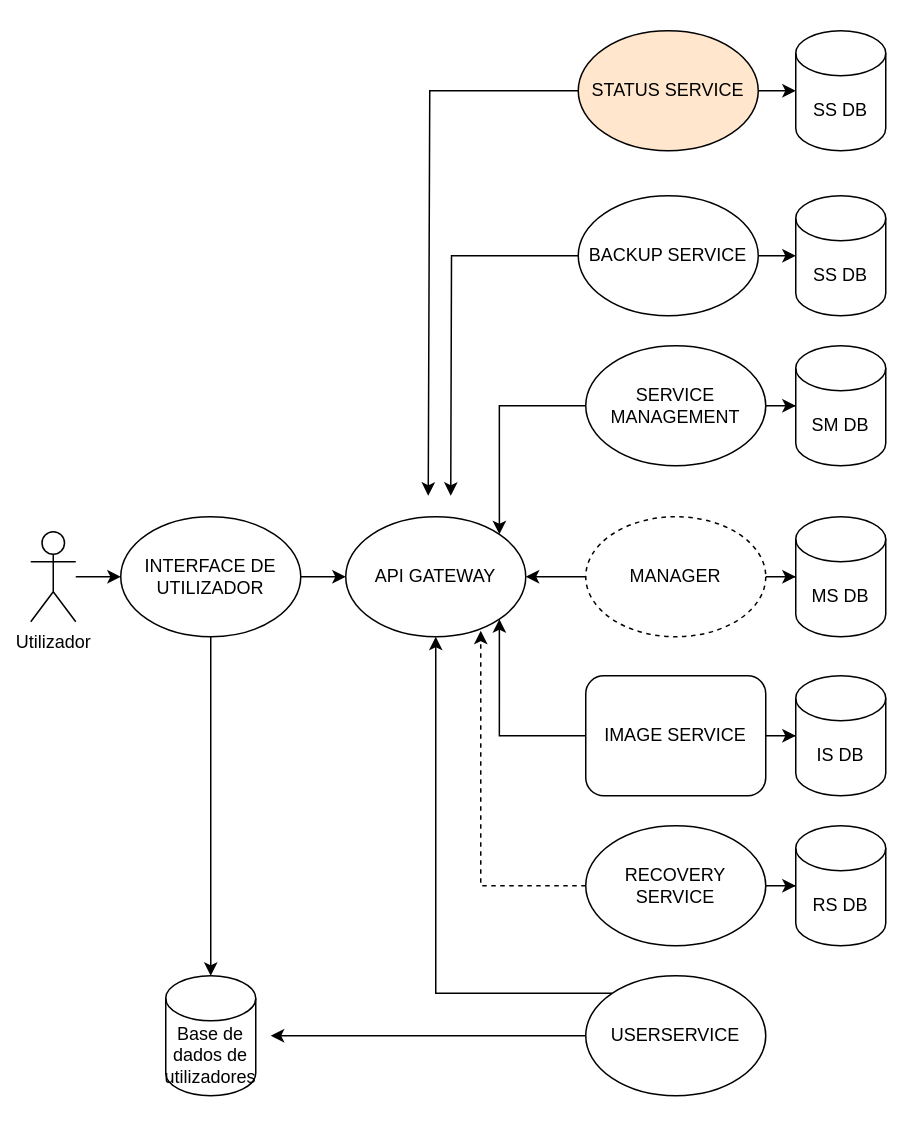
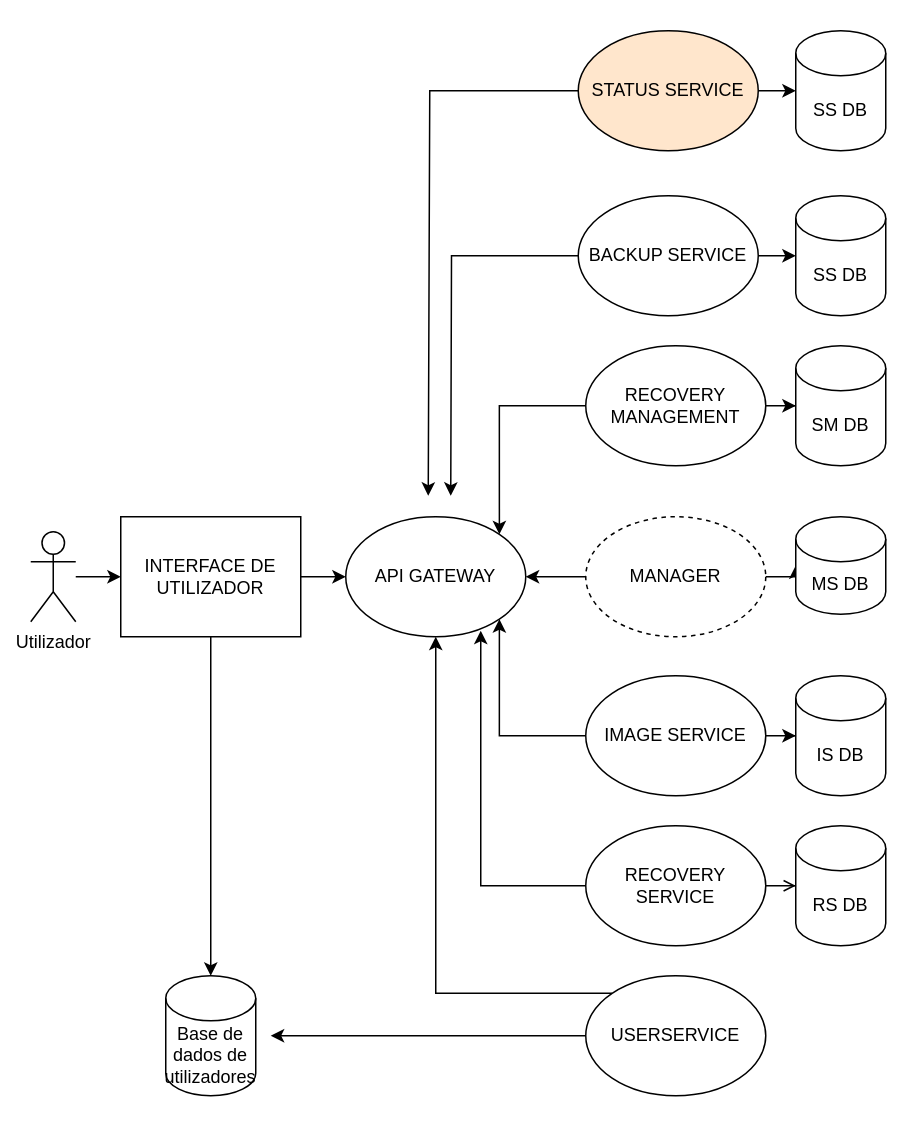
- <mxCell id="30" value="SERVICE MANAGEMENT" style="ellipse;whiteSpace=wrap;html=1;" parent="1" vertex="1"><mxGeometry x="390" y="230" width="120" height="80" as="geometry" /></mxCell>
+ <mxCell id="30" value="RECOVERY MANAGEMENT" style="ellipse;whiteSpace=wrap;html=1;" parent="1" vertex="1"><mxGeometry x="390" y="230" width="120" height="80" as="geometry" /></mxCell>
- <mxCell id="6" value="INTERFACE DE UTILIZADOR" style="ellipse;whiteSpace=wrap;html=1;" parent="1" vertex="1"><mxGeometry x="80" y="344" width="120" height="80" as="geometry" /></mxCell>
+ <mxCell id="6" value="INTERFACE DE UTILIZADOR" style="whiteSpace=wrap;html=1;rounded=0;" parent="1" vertex="1"><mxGeometry x="80" y="344" width="120" height="80" as="geometry" /></mxCell>
- <mxCell id="27" value="MS DB" style="shape=cylinder3;whiteSpace=wrap;html=1;boundedLbl=1;backgroundOutline=1;size=15;" parent="1" vertex="1"><mxGeometry x="530" y="344" width="60" height="80" as="geometry" /></mxCell>
+ <mxCell id="27" value="MS DB" style="shape=cylinder3;whiteSpace=wrap;html=1;boundedLbl=1;backgroundOutline=1;size=15;" parent="1" vertex="1"><mxGeometry x="530" y="344" width="60" height="65" as="geometry" /></mxCell>
- <mxCell id="13" value="IMAGE SERVICE" style="whiteSpace=wrap;html=1;rounded=1;" parent="1" vertex="1"><mxGeometry x="390" y="450" width="120" height="80" as="geometry" /></mxCell>
+ <mxCell id="13" value="IMAGE SERVICE" style="ellipse;whiteSpace=wrap;html=1;" parent="1" vertex="1"><mxGeometry x="390" y="450" width="120" height="80" as="geometry" /></mxCell>
- <mxCell id="14" style="edgeStyle=orthogonalEdgeStyle;rounded=0;orthogonalLoop=1;jettySize=auto;html=1;exitX=0;exitY=0.5;exitDx=0;exitDy=0;entryX=0.75;entryY=0.95;entryDx=0;entryDy=0;entryPerimeter=0;dashed=1;" parent="1" source="16" target="7" edge="1"><mxGeometry relative="1" as="geometry" /></mxCell>
+ <mxCell id="14" style="edgeStyle=orthogonalEdgeStyle;rounded=0;orthogonalLoop=1;jettySize=auto;html=1;exitX=0;exitY=0.5;exitDx=0;exitDy=0;entryX=0.75;entryY=0.95;entryDx=0;entryDy=0;entryPerimeter=0;" parent="1" source="16" target="7" edge="1"><mxGeometry relative="1" as="geometry" /></mxCell>
- <mxCell id="15" value="" style="edgeStyle=orthogonalEdgeStyle;rounded=0;orthogonalLoop=1;jettySize=auto;html=1;" parent="1" source="16" target="24" edge="1"><mxGeometry relative="1" as="geometry" /></mxCell>
+ <mxCell id="15" value="" style="edgeStyle=orthogonalEdgeStyle;rounded=0;orthogonalLoop=1;jettySize=auto;html=1;endArrow=open;" parent="1" source="16" target="24" edge="1"><mxGeometry relative="1" as="geometry" /></mxCell>
